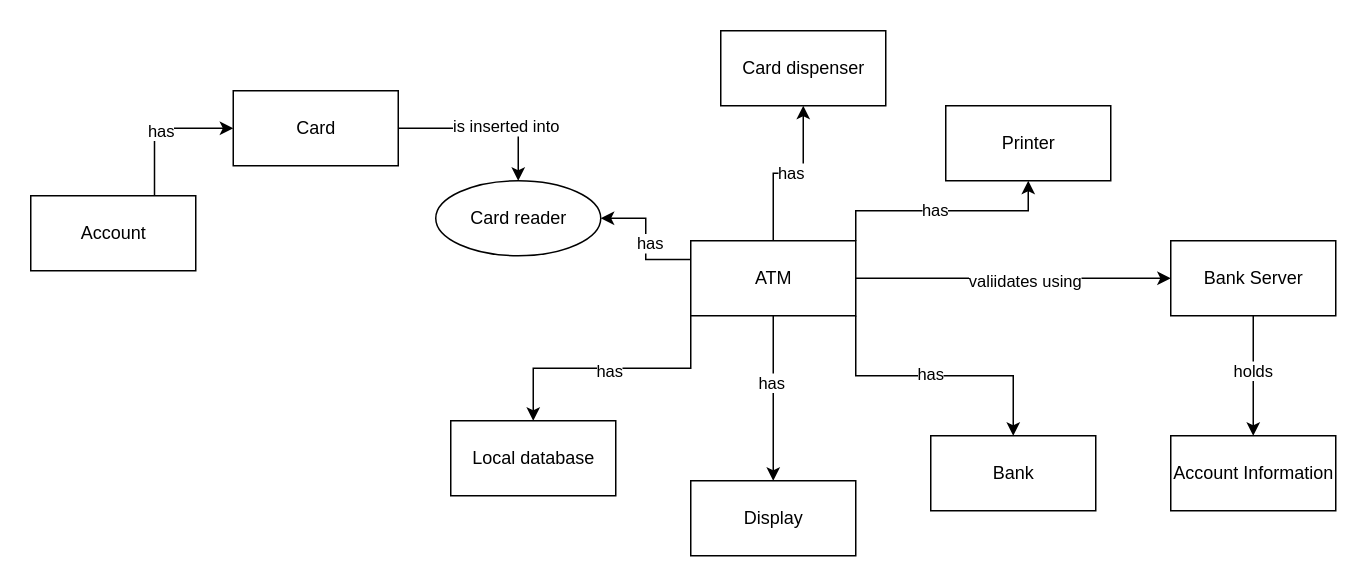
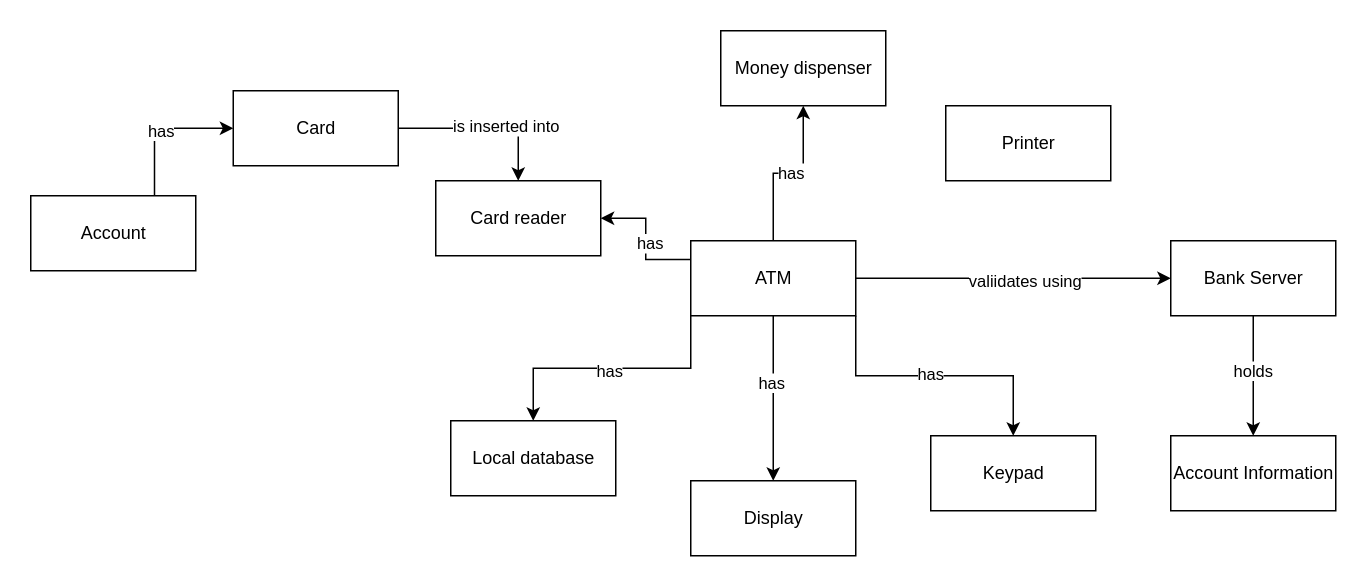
- <mxCell id="31" value="Card dispenser" style="html=1;" vertex="1" parent="1"><mxGeometry x="480" y="20" width="110" height="50" as="geometry" /></mxCell>
+ <mxCell id="31" value="Money dispenser" style="html=1;" vertex="1" parent="1"><mxGeometry x="480" y="20" width="110" height="50" as="geometry" /></mxCell>
- <mxCell id="12" style="edgeStyle=orthogonalEdgeStyle;rounded=0;orthogonalLoop=1;jettySize=auto;html=1;exitX=1;exitY=0;exitDx=0;exitDy=0;" edge="1" parent="1" source="16" target="30"><mxGeometry relative="1" as="geometry" /></mxCell>
- <mxCell id="13" value="has" style="edgeLabel;html=1;align=center;verticalAlign=middle;resizable=0;points=[];" vertex="1" connectable="0" parent="12"><mxGeometry x="-0.071" y="1" relative="1" as="geometry"><mxPoint as="offset" /></mxGeometry></mxCell>
- <mxCell id="23" value="Card reader" style="ellipse;html=1;" vertex="1" parent="1"><mxGeometry x="290" y="120" width="110" height="50" as="geometry" /></mxCell>
+ <mxCell id="23" value="Card reader" style="html=1;" vertex="1" parent="1"><mxGeometry x="290" y="120" width="110" height="50" as="geometry" /></mxCell>
- <mxCell id="18" value="Bank" style="html=1;" vertex="1" parent="1"><mxGeometry x="620" y="290" width="110" height="50" as="geometry" /></mxCell>
+ <mxCell id="18" value="Keypad" style="html=1;" vertex="1" parent="1"><mxGeometry x="620" y="290" width="110" height="50" as="geometry" /></mxCell>
